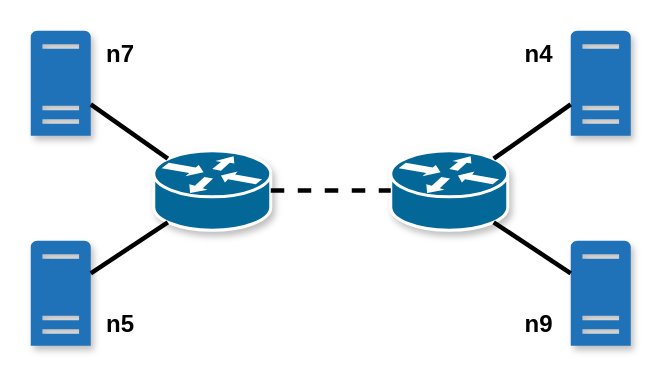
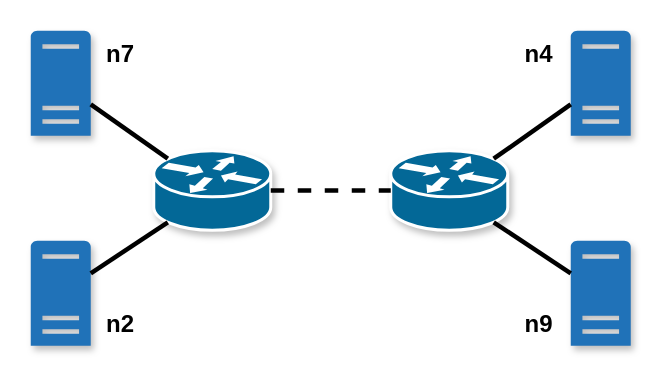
- <mxCell id="14" value="&lt;b&gt;&lt;font style=&quot;font-size: 16px&quot;&gt;n5&lt;/font&gt;&lt;/b&gt;" style="text;html=1;strokeColor=none;fillColor=none;align=center;verticalAlign=middle;whiteSpace=wrap;rounded=0;" parent="1" vertex="1"><mxGeometry x="50" y="200" width="60" height="30" as="geometry" /></mxCell>
+ <mxCell id="14" value="&lt;b&gt;&lt;font style=&quot;font-size: 16px&quot;&gt;n2&lt;/font&gt;&lt;/b&gt;" style="text;html=1;strokeColor=none;fillColor=none;align=center;verticalAlign=middle;whiteSpace=wrap;rounded=0;" parent="1" vertex="1"><mxGeometry x="50" y="200" width="60" height="30" as="geometry" /></mxCell>
